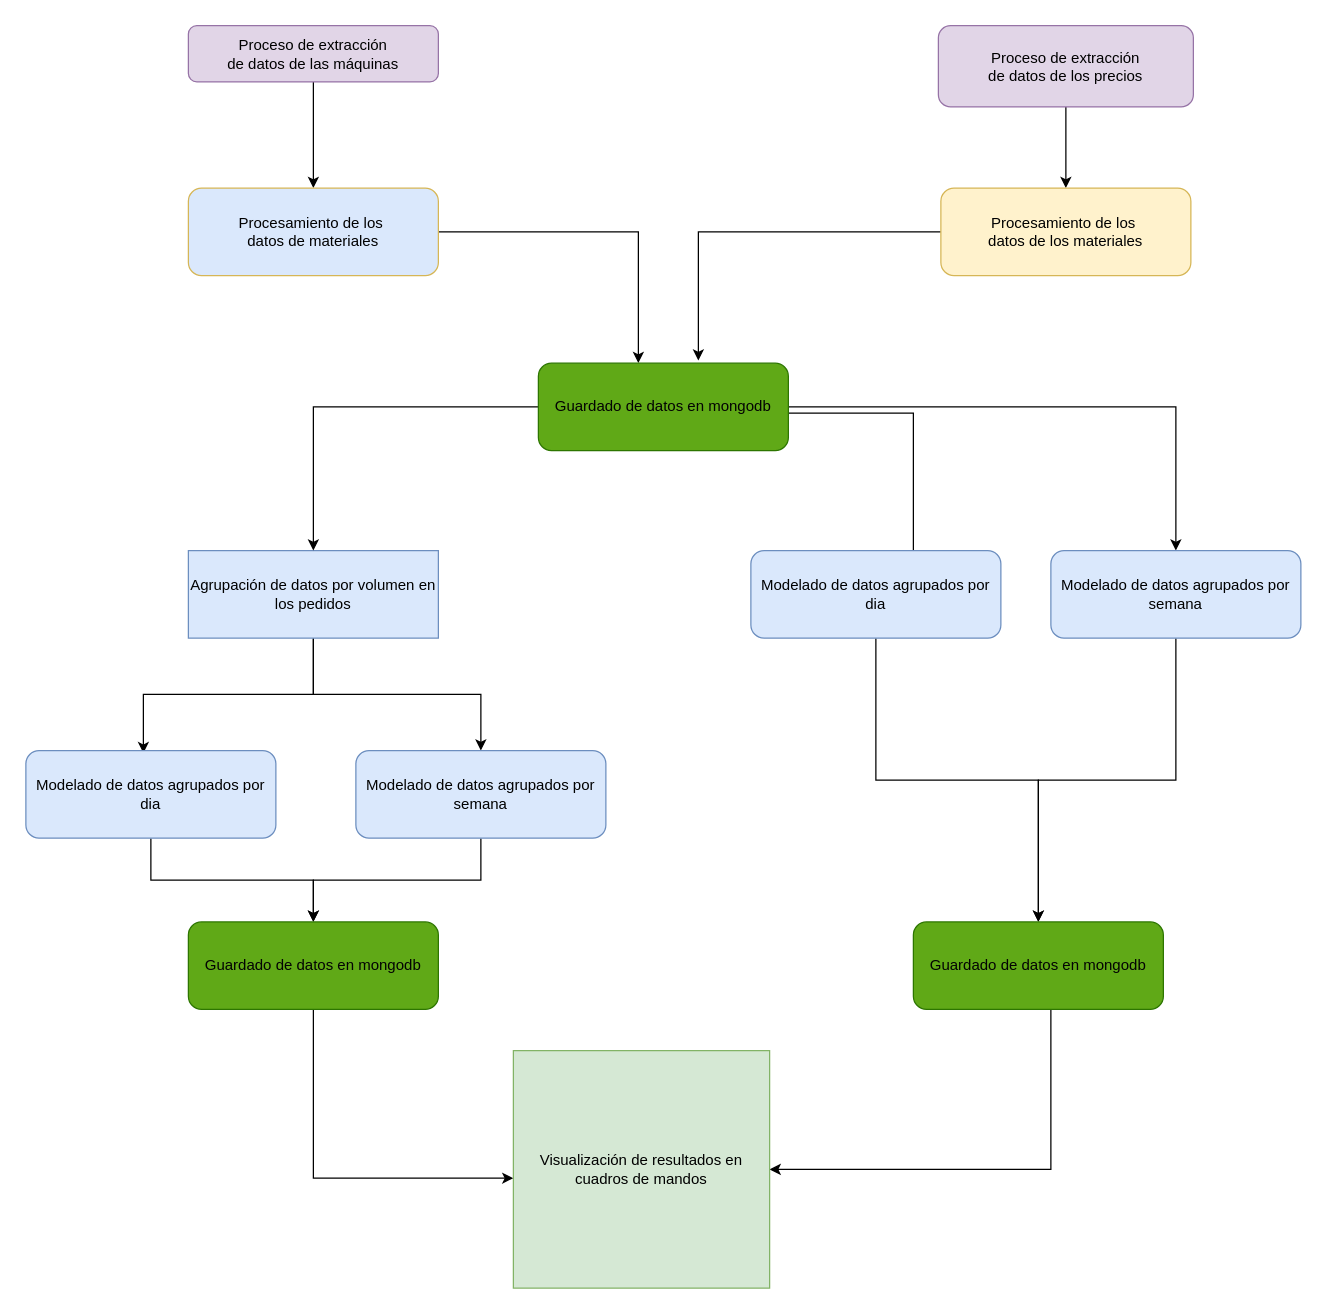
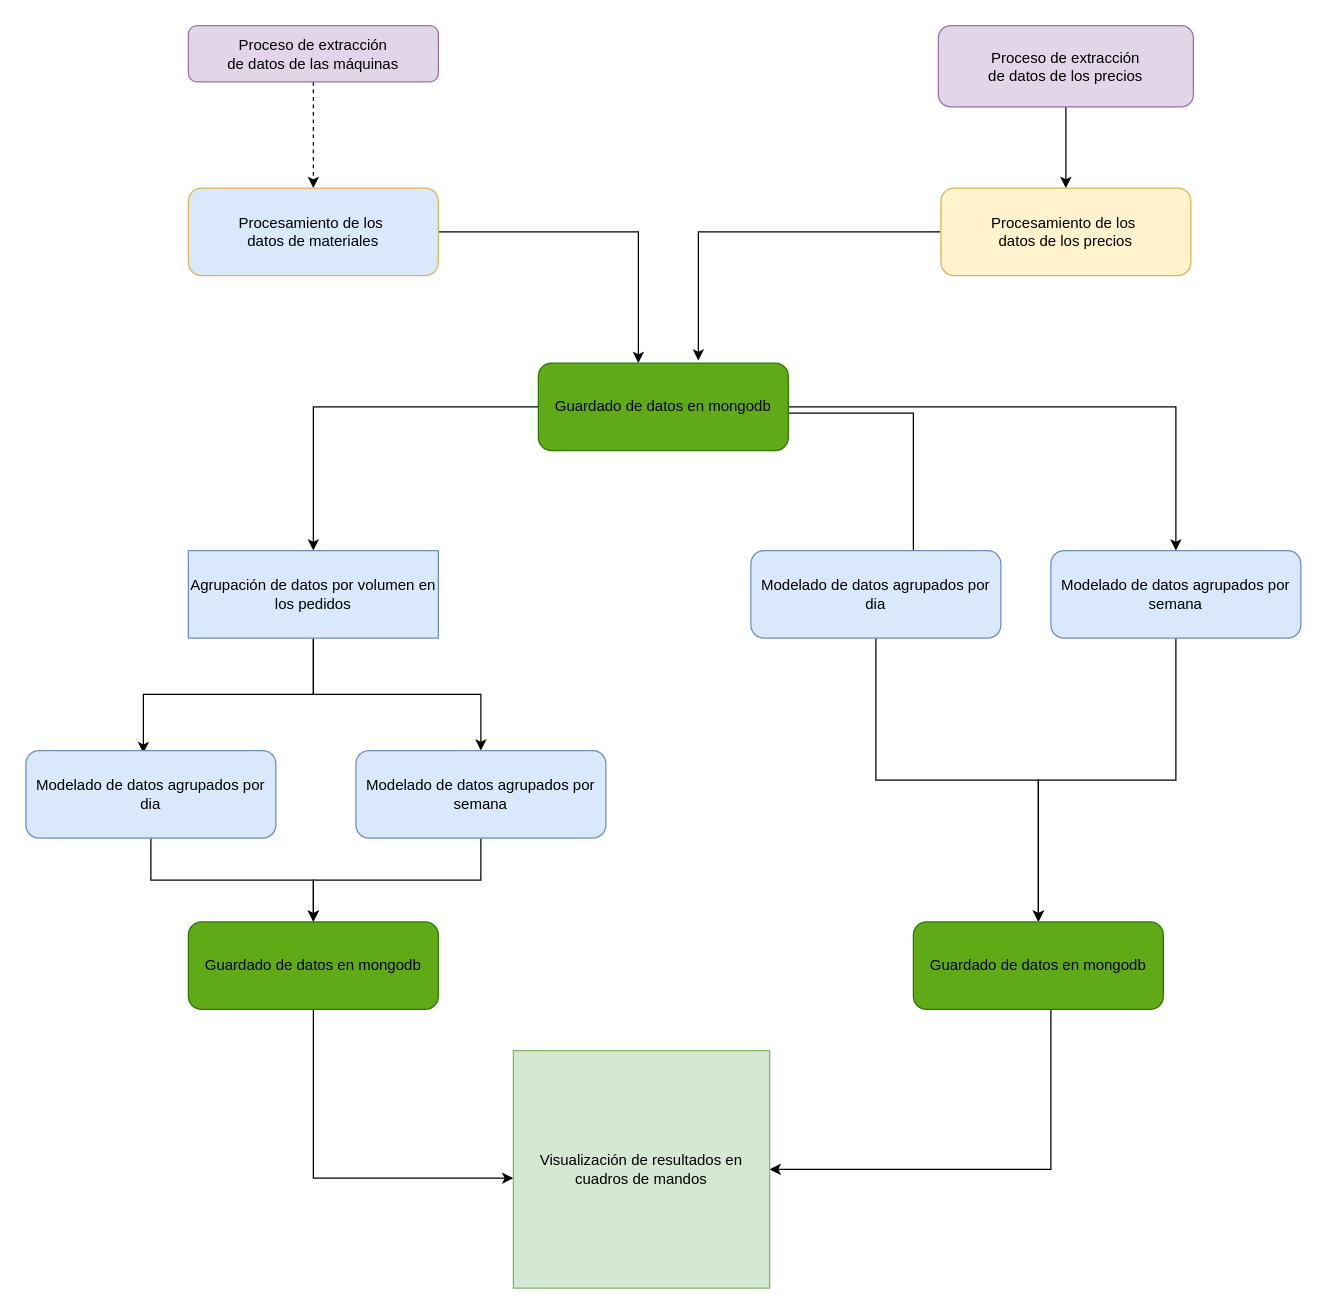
- <mxCell id="2" style="edgeStyle=orthogonalEdgeStyle;rounded=0;orthogonalLoop=1;jettySize=auto;html=1;entryX=0.5;entryY=0;entryDx=0;entryDy=0;" parent="1" source="3" target="7" edge="1"><mxGeometry relative="1" as="geometry" /></mxCell>
+ <mxCell id="2" style="edgeStyle=orthogonalEdgeStyle;rounded=0;orthogonalLoop=1;jettySize=auto;html=1;entryX=0.5;entryY=0;entryDx=0;entryDy=0;dashed=1;" parent="1" source="3" target="7" edge="1"><mxGeometry relative="1" as="geometry" /></mxCell>
- <mxCell id="9" value="Procesamiento de los&amp;nbsp;&lt;br&gt;datos de los materiales" style="rounded=1;whiteSpace=wrap;html=1;fillColor=#fff2cc;strokeColor=#d6b656;" parent="1" vertex="1"><mxGeometry x="752" y="150" width="200" height="70" as="geometry" /></mxCell>
+ <mxCell id="9" value="Procesamiento de los&amp;nbsp;&lt;br&gt;datos de los precios" style="rounded=1;whiteSpace=wrap;html=1;fillColor=#fff2cc;strokeColor=#d6b656;" parent="1" vertex="1"><mxGeometry x="752" y="150" width="200" height="70" as="geometry" /></mxCell>
